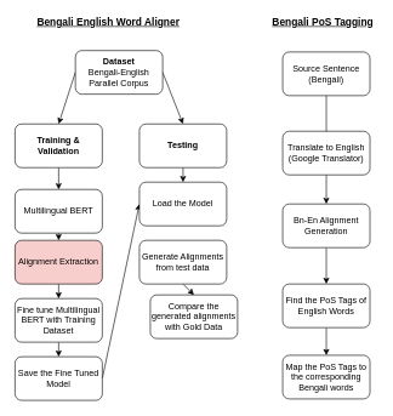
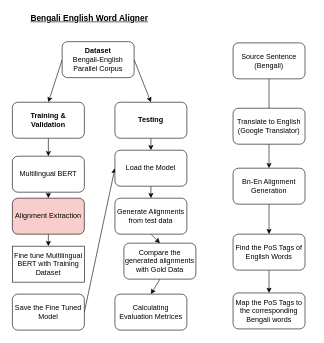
- <mxCell id="25" value="&lt;b&gt;&lt;font style=&quot;font-size: 14px&quot;&gt;&lt;u&gt;Bengali PoS Tagging&lt;/u&gt;&lt;/font&gt;&lt;/b&gt;" style="text;html=1;align=center;verticalAlign=middle;resizable=0;points=[];autosize=1;strokeColor=none;fillColor=none;" vertex="1" parent="1"><mxGeometry x="368" y="20" width="150" height="20" as="geometry" /></mxCell>
+ <mxCell id="13" style="edgeStyle=none;html=1;exitX=0.5;exitY=1;exitDx=0;exitDy=0;entryX=0.5;entryY=0;entryDx=0;entryDy=0;" edge="1" parent="1" source="14" target="20"><mxGeometry relative="1" as="geometry" /></mxCell>
- <mxCell id="10" value="Fine tune Multilingual BERT with Training Dataset" style="rounded=1;whiteSpace=wrap;html=1;" vertex="1" parent="1"><mxGeometry x="20" y="410" width="120" height="60" as="geometry" /></mxCell>
+ <mxCell id="10" value="Fine tune Multilingual BERT with Training Dataset" style="whiteSpace=wrap;html=1;rounded=0;" vertex="1" parent="1"><mxGeometry x="20" y="410" width="120" height="60" as="geometry" /></mxCell>
+ <mxCell id="21" style="edgeStyle=none;html=1;exitX=0.5;exitY=1;exitDx=0;exitDy=0;entryX=0.5;entryY=0;entryDx=0;entryDy=0;" edge="1" parent="1" source="22" target="23"><mxGeometry relative="1" as="geometry" /></mxCell>
- <mxCell id="9" style="edgeStyle=none;html=1;exitX=0.5;exitY=1;exitDx=0;exitDy=0;entryX=0.5;entryY=0;entryDx=0;entryDy=0;" edge="1" parent="1" source="10" target="12"><mxGeometry relative="1" as="geometry" /></mxCell>
+ <mxCell id="23" value="Calculating Evaluation Metrices" style="rounded=1;whiteSpace=wrap;html=1;" vertex="1" parent="1"><mxGeometry x="191" y="490" width="120" height="60" as="geometry" /></mxCell>
